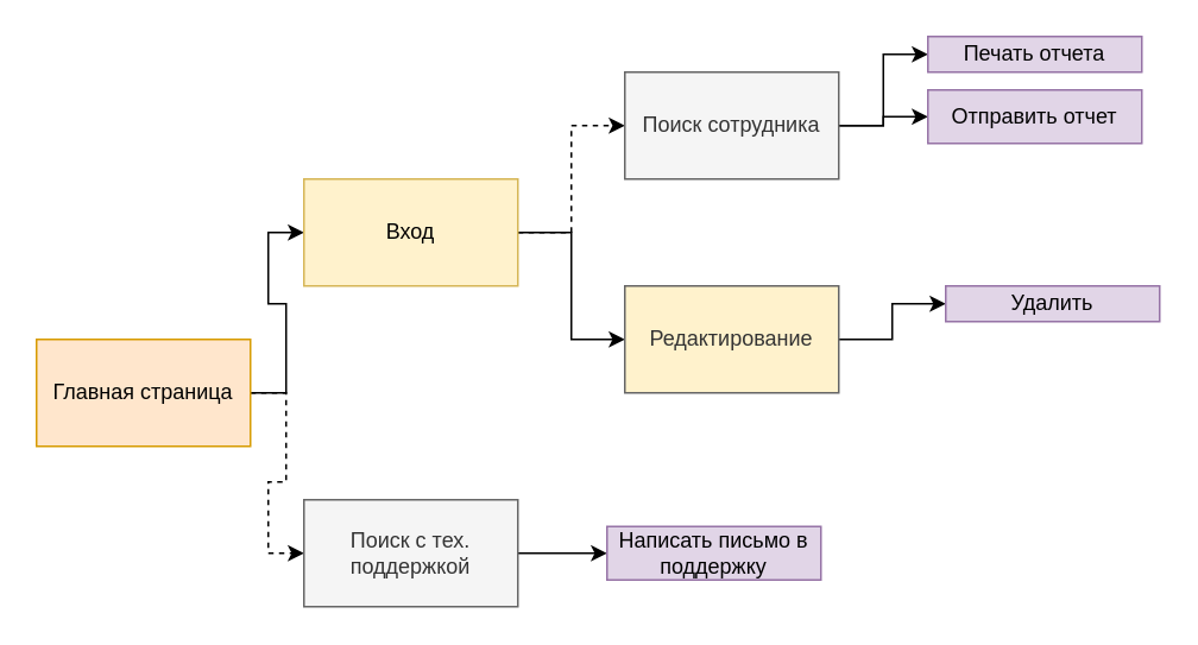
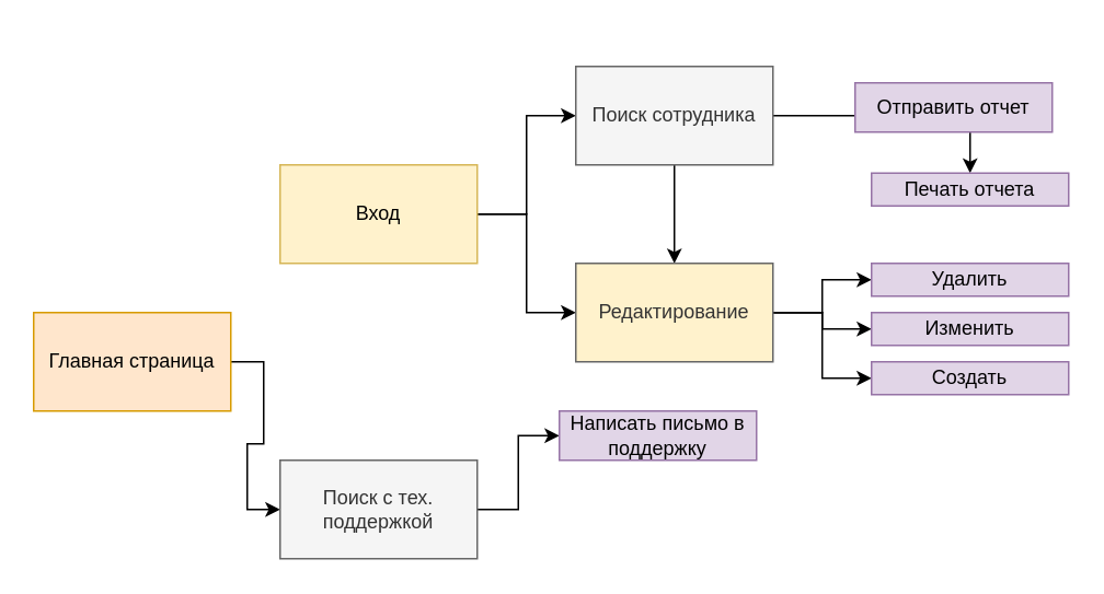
- <mxCell id="11" value="Печать отчета" style="rounded=0;whiteSpace=wrap;html=1;fillColor=#e1d5e7;strokeColor=#9673a6;" vertex="1" parent="1"><mxGeometry x="520" y="20" width="120" height="20" as="geometry" /></mxCell>
+ <mxCell id="11" value="Печать отчета" style="rounded=0;whiteSpace=wrap;html=1;fillColor=#e1d5e7;strokeColor=#9673a6;" vertex="1" parent="1"><mxGeometry x="530" y="105" width="120" height="20" as="geometry" /></mxCell>
- <mxCell id="9" style="edgeStyle=orthogonalEdgeStyle;rounded=0;orthogonalLoop=1;jettySize=auto;html=1;" edge="1" parent="1" source="10" target="12"><mxGeometry relative="1" as="geometry" /></mxCell>
+ <mxCell id="9" style="edgeStyle=orthogonalEdgeStyle;rounded=0;orthogonalLoop=1;jettySize=auto;html=1;" edge="1" parent="1" source="10" target="16"><mxGeometry relative="1" as="geometry" /></mxCell>
- <mxCell id="5" style="edgeStyle=orthogonalEdgeStyle;rounded=0;orthogonalLoop=1;jettySize=auto;html=1;entryX=0;entryY=0.5;entryDx=0;entryDy=0;dashed=1;" edge="1" parent="1" source="7" target="10"><mxGeometry relative="1" as="geometry" /></mxCell>
+ <mxCell id="5" style="edgeStyle=orthogonalEdgeStyle;rounded=0;orthogonalLoop=1;jettySize=auto;html=1;entryX=0;entryY=0.5;entryDx=0;entryDy=0;" edge="1" parent="1" source="7" target="10"><mxGeometry relative="1" as="geometry" /></mxCell>
- <mxCell id="2" style="edgeStyle=orthogonalEdgeStyle;rounded=0;orthogonalLoop=1;jettySize=auto;html=1;entryX=0;entryY=0.5;entryDx=0;entryDy=0;" edge="1" parent="1" source="4" target="7"><mxGeometry relative="1" as="geometry" /></mxCell>
+ <mxCell id="14" style="edgeStyle=orthogonalEdgeStyle;rounded=0;orthogonalLoop=1;jettySize=auto;html=1;entryX=0;entryY=0.5;entryDx=0;entryDy=0;" edge="1" parent="1" source="16" target="18"><mxGeometry relative="1" as="geometry" /></mxCell>
+ <mxCell id="18" value="Изменить" style="rounded=0;whiteSpace=wrap;html=1;fillColor=#e1d5e7;strokeColor=#9673a6;" vertex="1" parent="1"><mxGeometry x="530" y="190" width="120" height="20" as="geometry" /></mxCell>
+ <mxCell id="15" style="edgeStyle=orthogonalEdgeStyle;rounded=0;orthogonalLoop=1;jettySize=auto;html=1;entryX=0;entryY=0.5;entryDx=0;entryDy=0;" edge="1" parent="1" source="16" target="19"><mxGeometry relative="1" as="geometry" /></mxCell>
+ <mxCell id="19" value="Создать" style="rounded=0;whiteSpace=wrap;html=1;fillColor=#e1d5e7;strokeColor=#9673a6;" vertex="1" parent="1"><mxGeometry x="530" y="220" width="120" height="20" as="geometry" /></mxCell>
- <mxCell id="3" style="edgeStyle=orthogonalEdgeStyle;rounded=0;orthogonalLoop=1;jettySize=auto;html=1;entryX=0;entryY=0.5;entryDx=0;entryDy=0;dashed=1;" edge="1" parent="1" source="4" target="21"><mxGeometry relative="1" as="geometry" /></mxCell>
+ <mxCell id="3" style="edgeStyle=orthogonalEdgeStyle;rounded=0;orthogonalLoop=1;jettySize=auto;html=1;entryX=0;entryY=0.5;entryDx=0;entryDy=0;" edge="1" parent="1" source="4" target="21"><mxGeometry relative="1" as="geometry" /></mxCell>
- <mxCell id="22" value="Написать письмо в поддержку" style="rounded=0;whiteSpace=wrap;html=1;fillColor=#e1d5e7;strokeColor=#9673a6;" vertex="1" parent="1"><mxGeometry x="340" y="295" width="120" height="30" as="geometry" /></mxCell>
+ <mxCell id="22" value="Написать письмо в поддержку" style="rounded=0;whiteSpace=wrap;html=1;fillColor=#e1d5e7;strokeColor=#9673a6;" vertex="1" parent="1"><mxGeometry x="340" y="250" width="120" height="30" as="geometry" /></mxCell>
